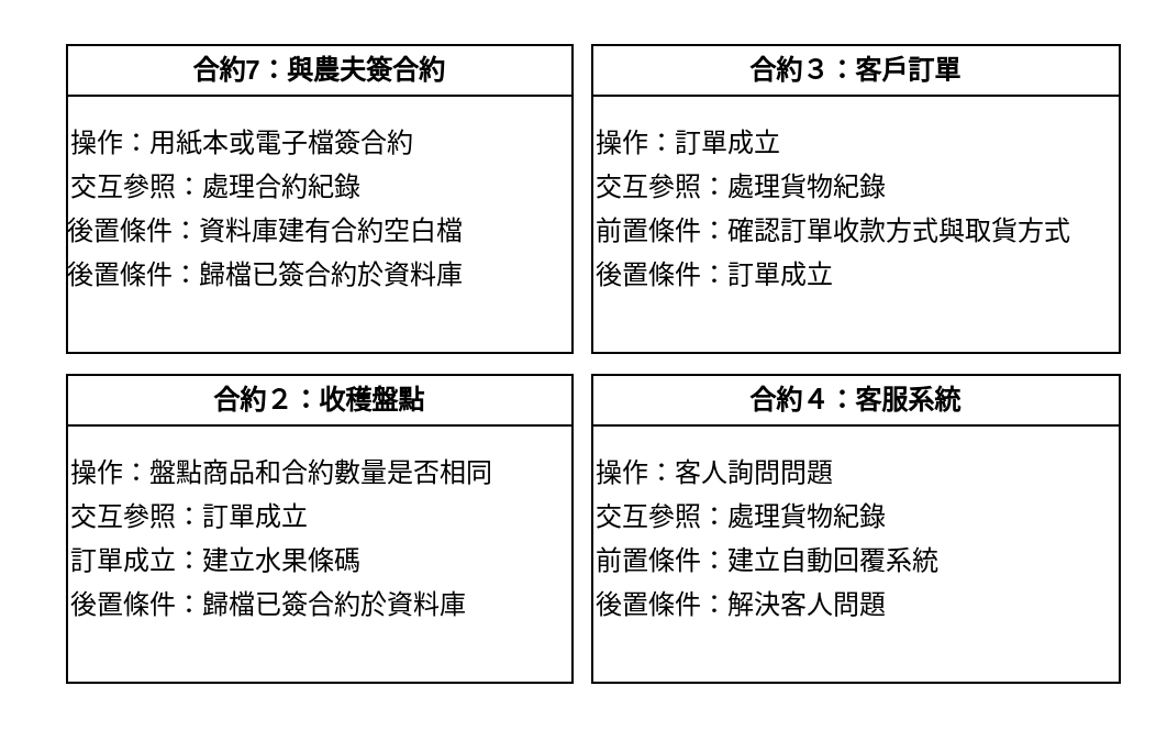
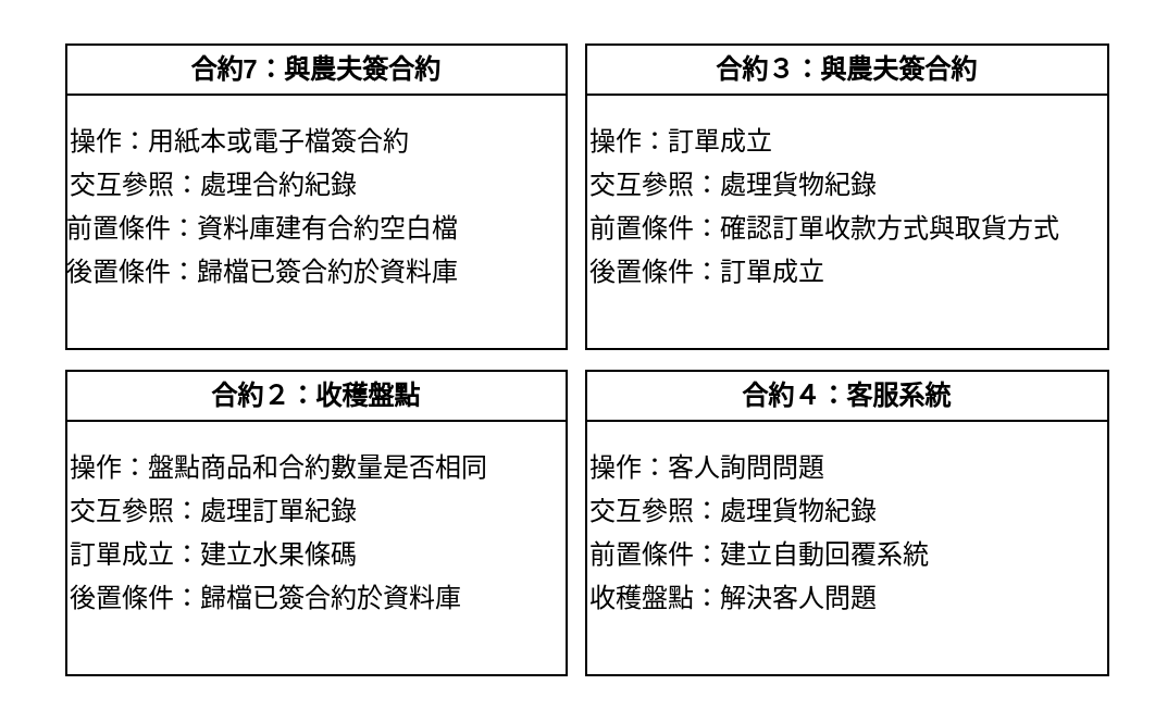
- <mxCell id="12" value="合約３：客戶訂單" style="swimlane;whiteSpace=wrap;html=1;" vertex="1" parent="1"><mxGeometry x="269" y="20" width="240" height="140" as="geometry" /></mxCell>
+ <mxCell id="12" value="合約３：與農夫簽合約" style="swimlane;whiteSpace=wrap;html=1;" vertex="1" parent="1"><mxGeometry x="269" y="20" width="240" height="140" as="geometry" /></mxCell>
- <mxCell id="5" value="後置條件：資料庫建有合約空白檔" style="text;html=1;align=center;verticalAlign=middle;resizable=0;points=[];autosize=1;strokeColor=none;fillColor=none;" vertex="1" parent="2"><mxGeometry x="-10" y="70" width="200" height="30" as="geometry" /></mxCell>
+ <mxCell id="5" value="前置條件：資料庫建有合約空白檔" style="text;html=1;align=center;verticalAlign=middle;resizable=0;points=[];autosize=1;strokeColor=none;fillColor=none;" vertex="1" parent="2"><mxGeometry x="-10" y="70" width="200" height="30" as="geometry" /></mxCell>
- <mxCell id="9" value="交互參照：訂單成立" style="text;html=1;align=left;verticalAlign=middle;resizable=0;points=[];autosize=1;strokeColor=none;fillColor=none;" vertex="1" parent="7"><mxGeometry y="50" width="160" height="30" as="geometry" /></mxCell>
+ <mxCell id="9" value="交互參照：處理訂單紀錄" style="text;html=1;align=left;verticalAlign=middle;resizable=0;points=[];autosize=1;strokeColor=none;fillColor=none;" vertex="1" parent="7"><mxGeometry y="50" width="160" height="30" as="geometry" /></mxCell>
- <mxCell id="21" value="後置條件：解決客人問題" style="text;html=1;align=left;verticalAlign=middle;resizable=0;points=[];autosize=1;strokeColor=none;fillColor=none;" vertex="1" parent="17"><mxGeometry y="90" width="160" height="30" as="geometry" /></mxCell>
+ <mxCell id="21" value="收穫盤點：解決客人問題" style="text;html=1;align=left;verticalAlign=middle;resizable=0;points=[];autosize=1;strokeColor=none;fillColor=none;" vertex="1" parent="17"><mxGeometry y="90" width="160" height="30" as="geometry" /></mxCell>
